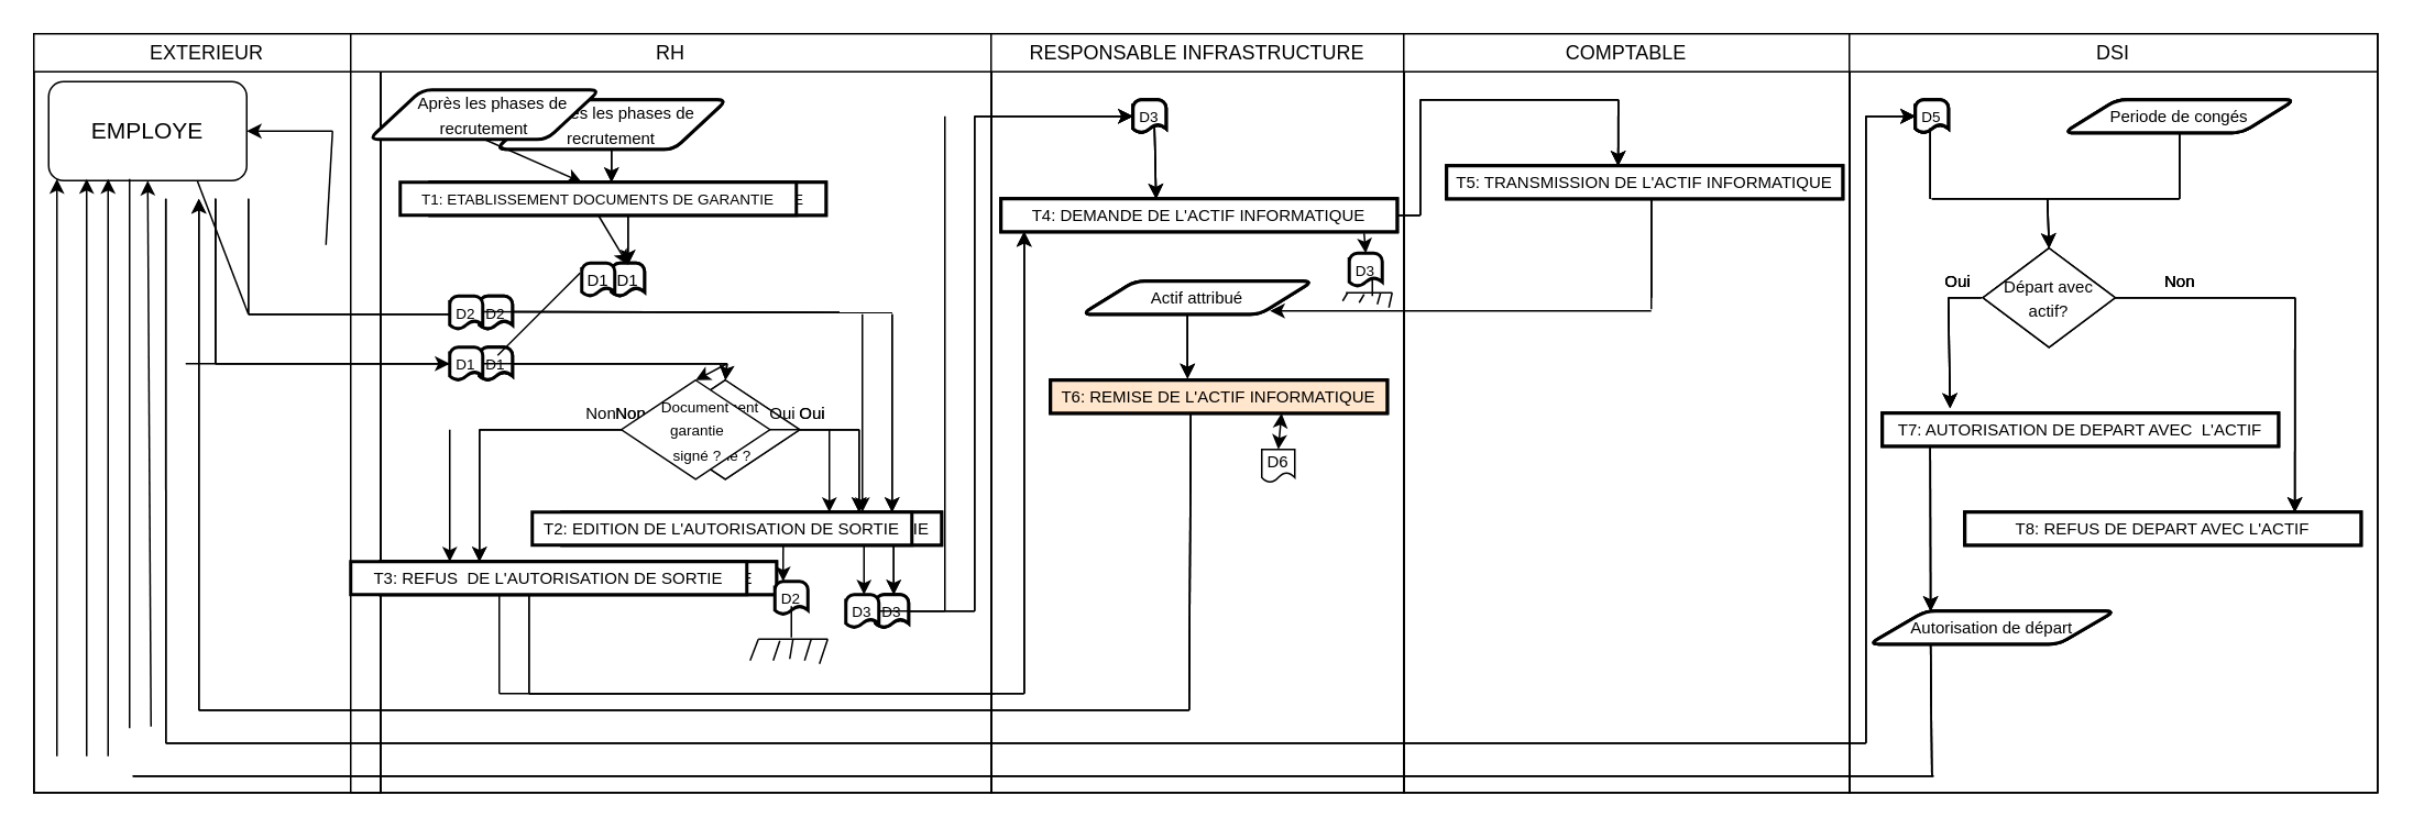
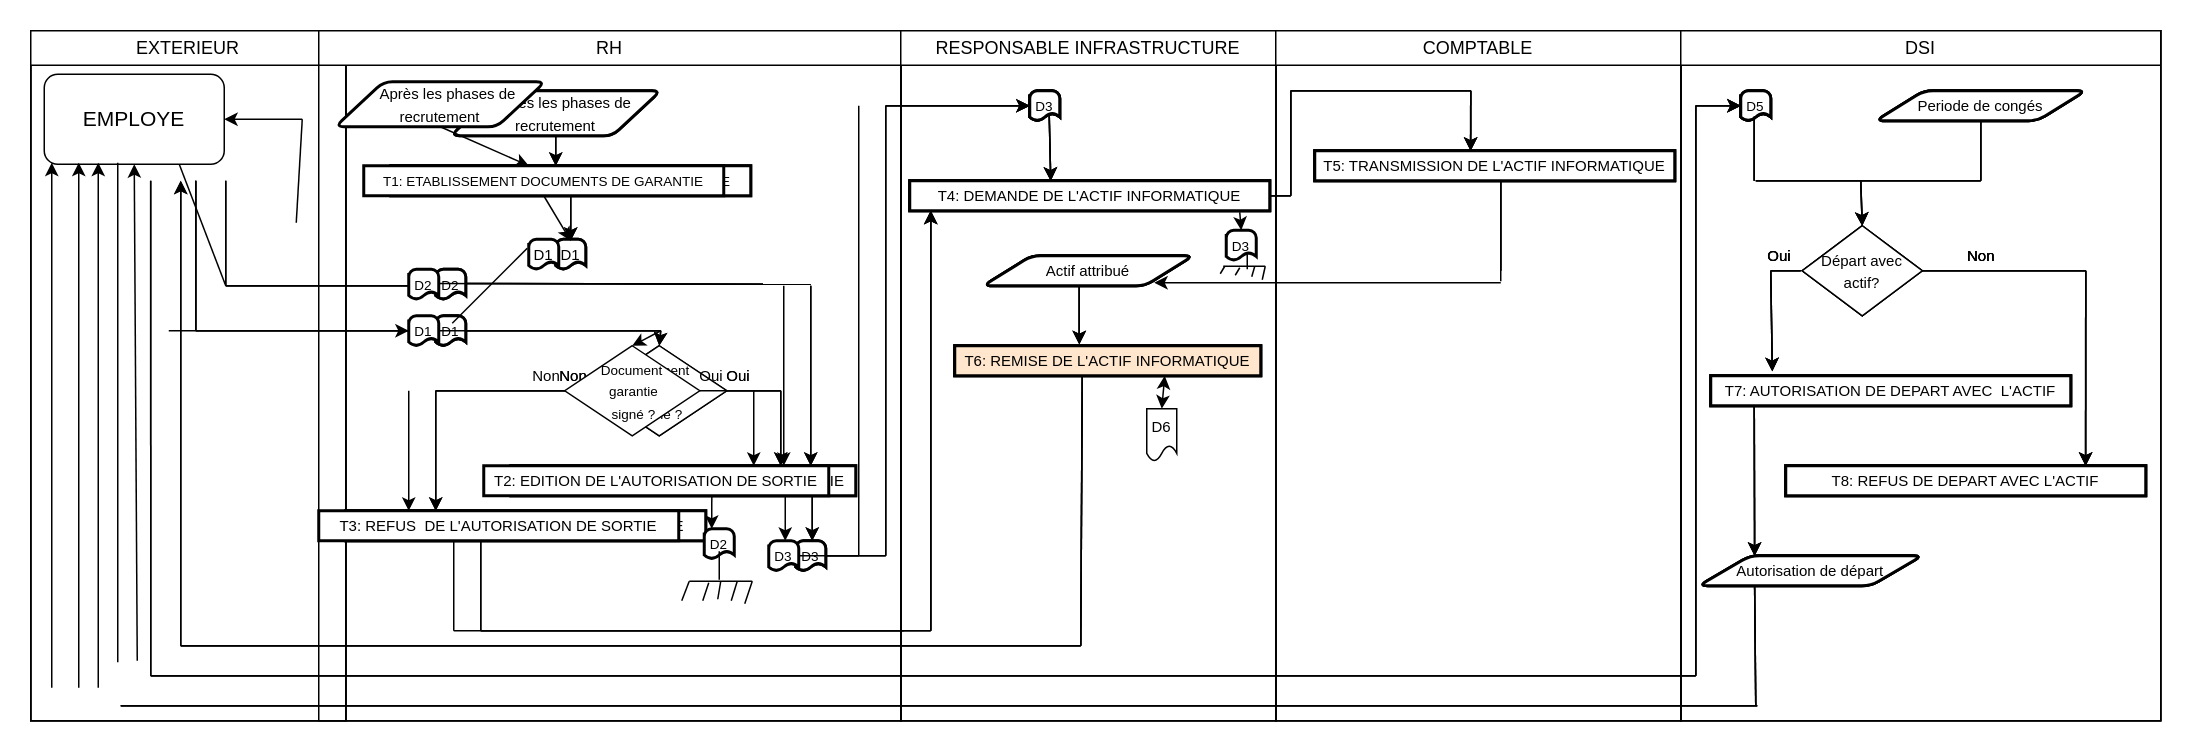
- <mxCell id="213" value="&lt;font style=&quot;font-size: 10px;&quot;&gt;&lt;span&gt;D6&lt;/span&gt;&lt;/font&gt;" style="shape=document;whiteSpace=wrap;html=1;boundedLbl=1;fontStyle=0" parent="203" vertex="1"><mxGeometry x="164" y="252" width="20" height="20" as="geometry" /></mxCell>
+ <mxCell id="213" value="&lt;font style=&quot;font-size: 10px;&quot;&gt;&lt;span&gt;D6&lt;/span&gt;&lt;/font&gt;" style="shape=document;whiteSpace=wrap;html=1;boundedLbl=1;fontStyle=0" parent="203" vertex="1"><mxGeometry x="164" y="252" width="20" height="35" as="geometry" /></mxCell>
